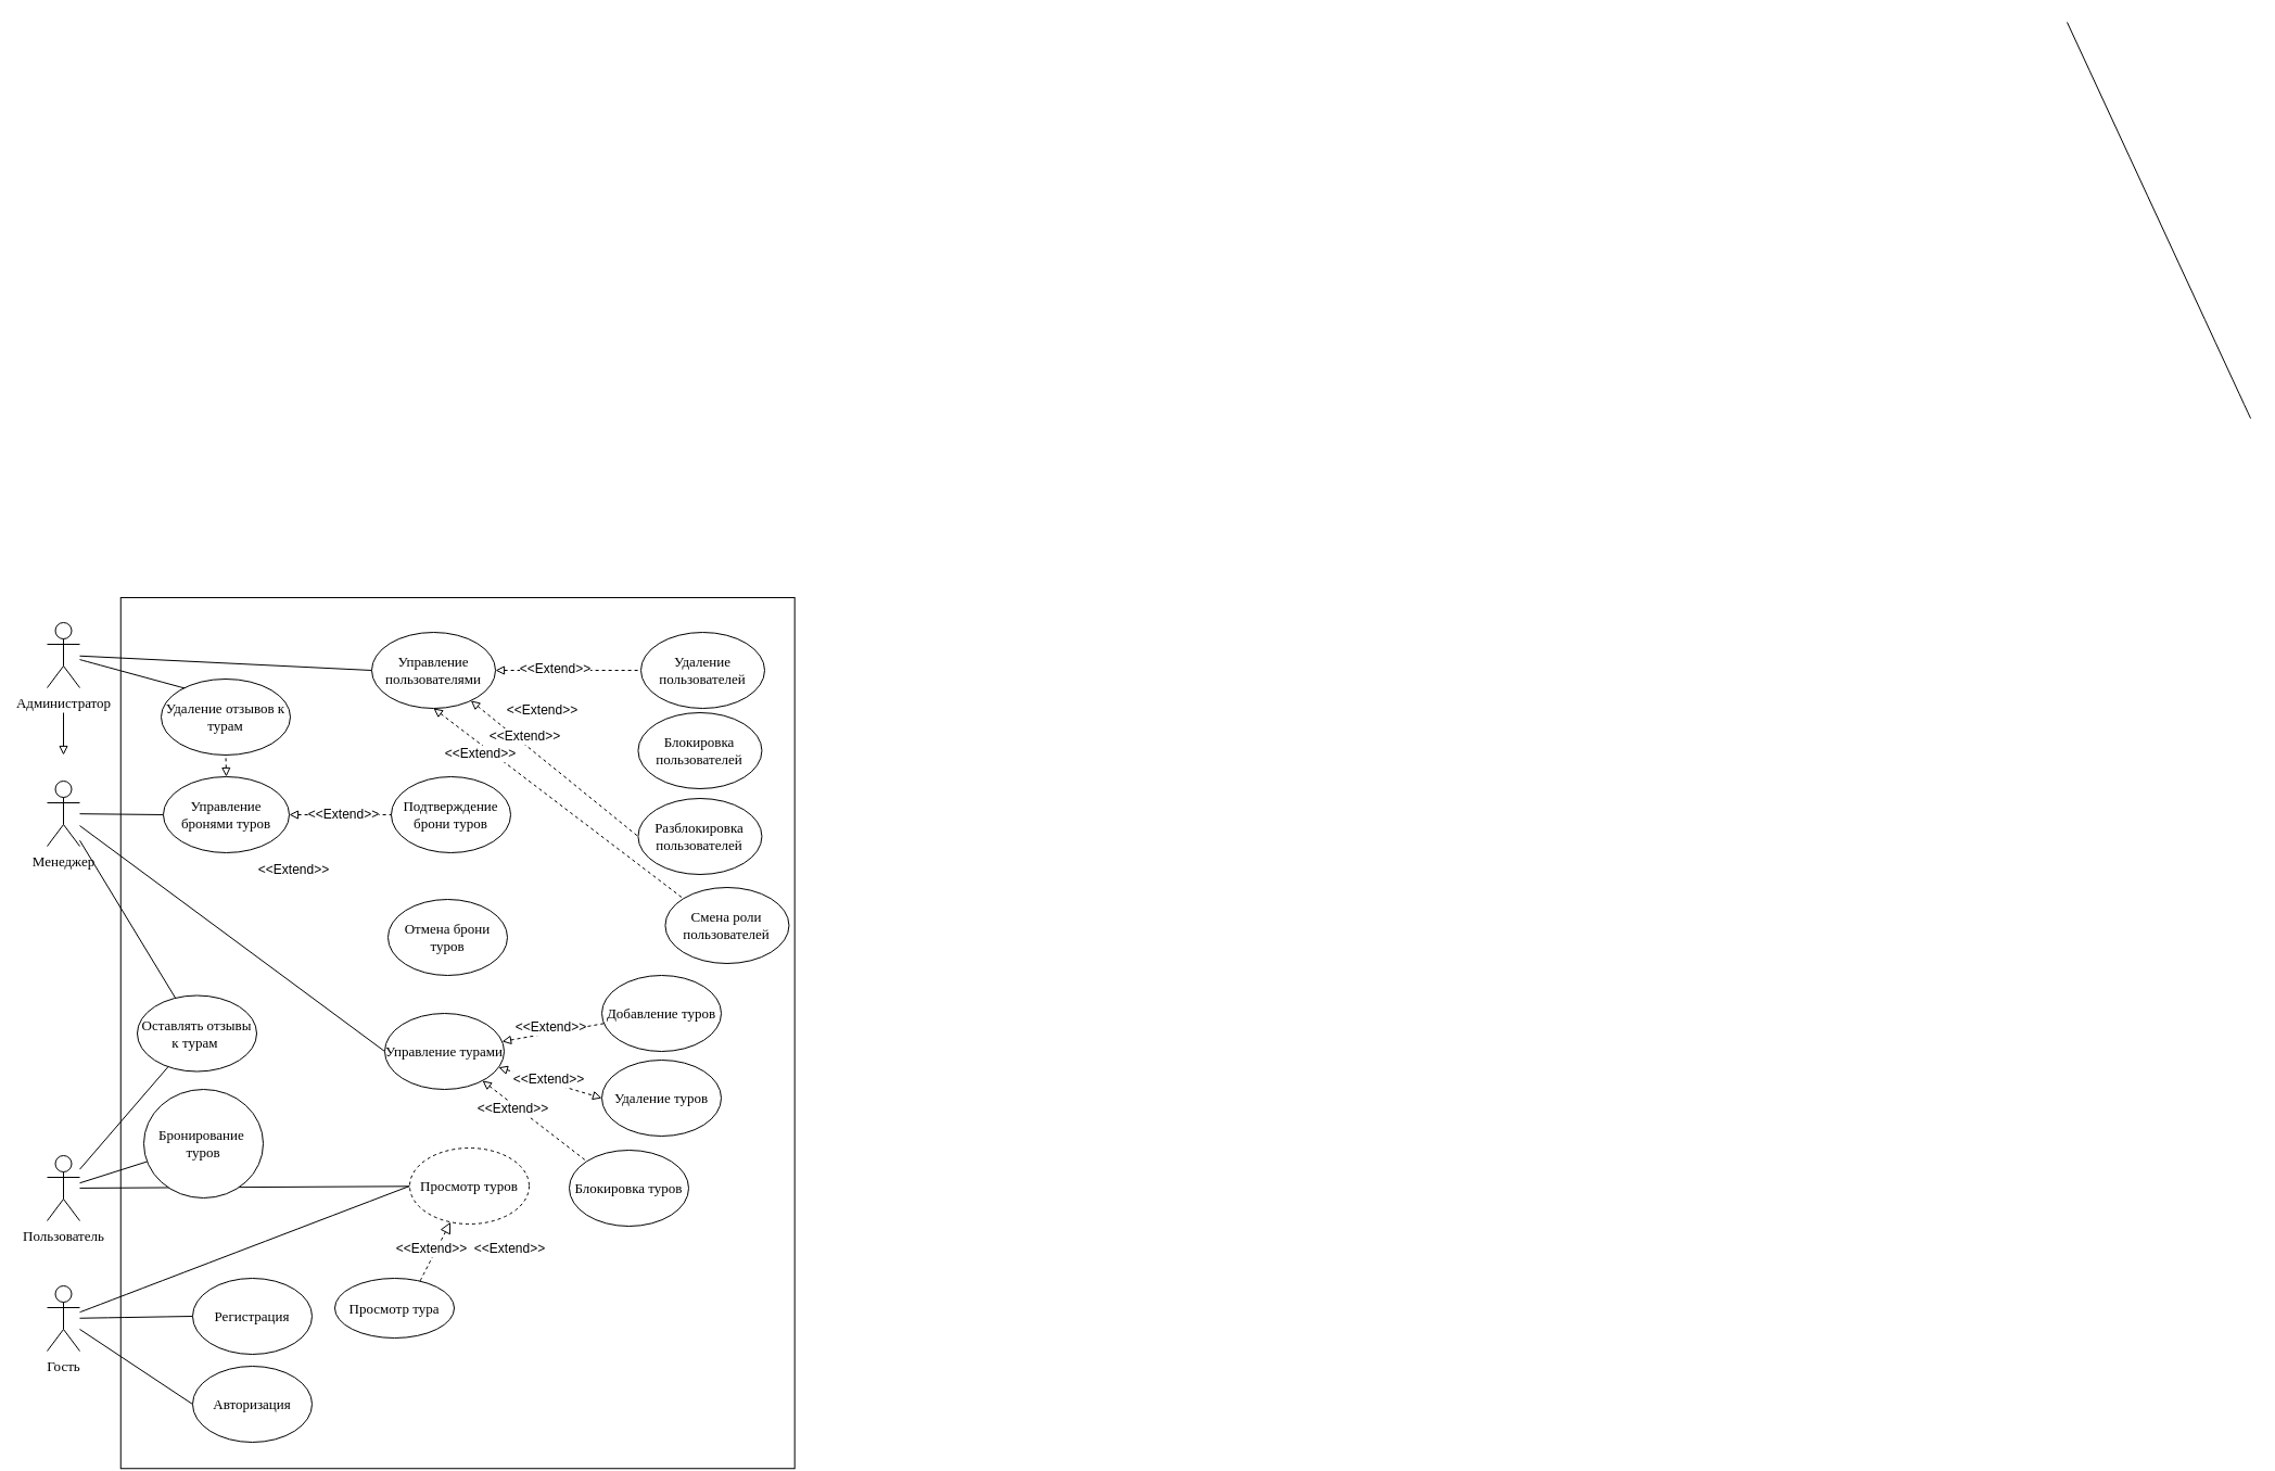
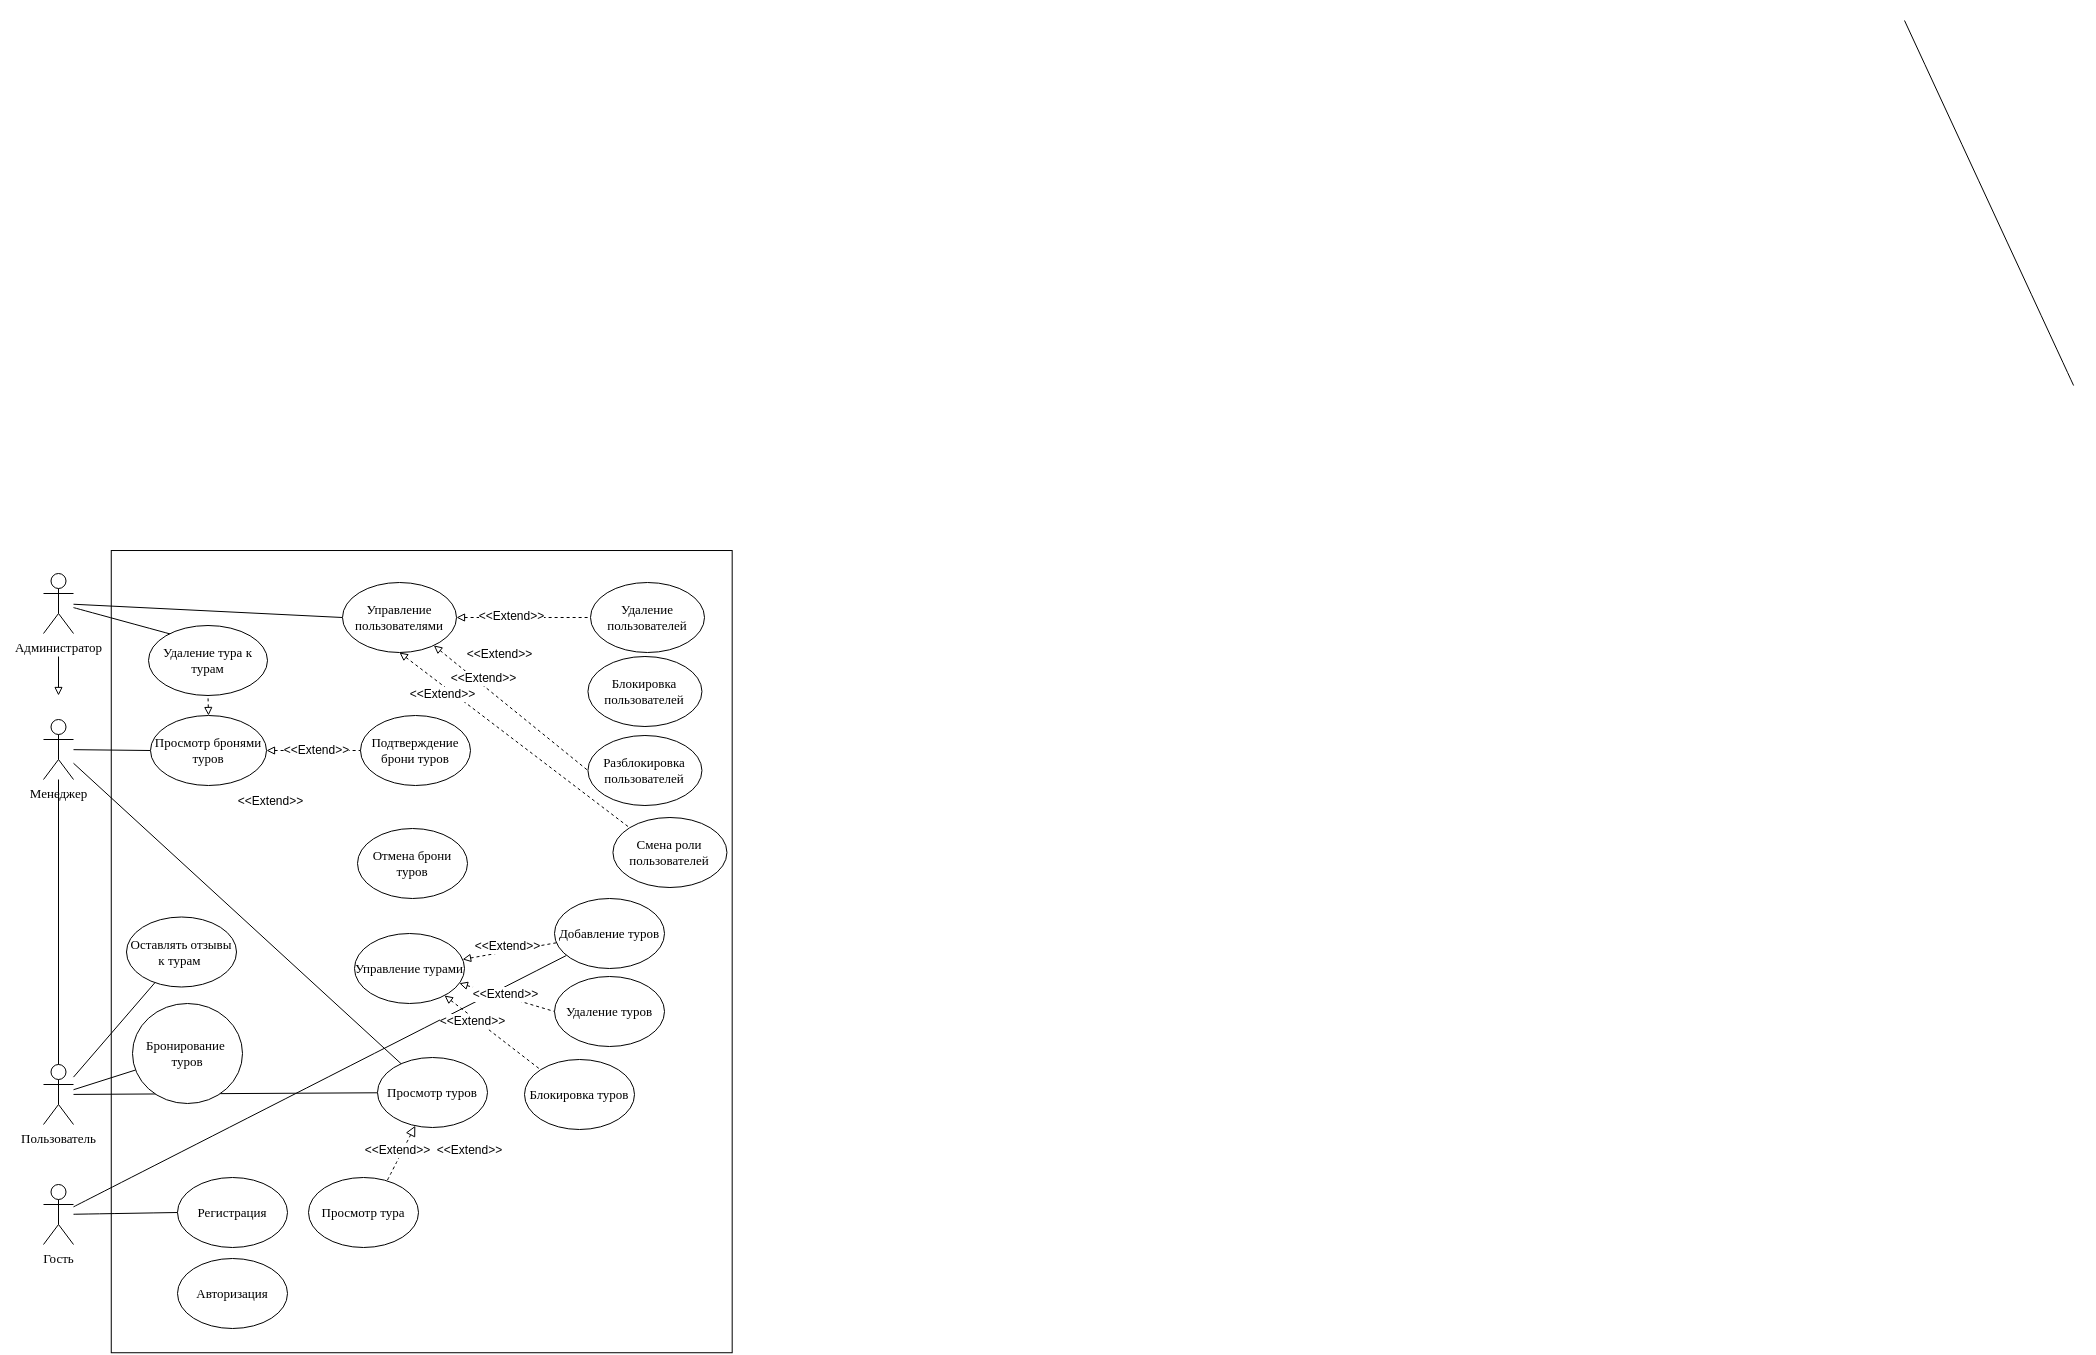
- <mxCell id="29" value="Удаление отзывов к турам" style="ellipse;whiteSpace=wrap;html=1;fontFamily=Times New Roman;fontSize=13;" parent="1" vertex="1"><mxGeometry x="148" y="625" width="119" height="70" as="geometry" /></mxCell>
+ <mxCell id="29" value="Удаление тура к турам" style="ellipse;whiteSpace=wrap;html=1;fontFamily=Times New Roman;fontSize=13;" parent="1" vertex="1"><mxGeometry x="148" y="625" width="119" height="70" as="geometry" /></mxCell>
- <mxCell id="45" value="Управление бронями туров" style="ellipse;whiteSpace=wrap;html=1;fontFamily=Times New Roman;fontSize=13;" parent="1" vertex="1"><mxGeometry x="150" y="715" width="116" height="70" as="geometry" /></mxCell>
+ <mxCell id="45" value="Просмотр бронями туров" style="ellipse;whiteSpace=wrap;html=1;fontFamily=Times New Roman;fontSize=13;" parent="1" vertex="1"><mxGeometry x="150" y="715" width="116" height="70" as="geometry" /></mxCell>
- <mxCell id="17" style="rounded=0;orthogonalLoop=1;jettySize=auto;html=1;endArrow=none;endFill=0;" parent="1" source="20" target="12" edge="1"><mxGeometry relative="1" as="geometry" /></mxCell>
+ <mxCell id="17" style="rounded=0;orthogonalLoop=1;jettySize=auto;html=1;endArrow=none;endFill=0;" parent="1" source="20" target="14" edge="1"><mxGeometry relative="1" as="geometry" /></mxCell>
- <mxCell id="18" style="rounded=0;orthogonalLoop=1;jettySize=auto;html=1;entryX=0;entryY=0.5;entryDx=0;entryDy=0;startArrow=none;startFill=0;endArrow=none;endFill=0;" parent="1" source="20" target="41" edge="1"><mxGeometry relative="1" as="geometry" /></mxCell>
+ <mxCell id="18" style="rounded=0;orthogonalLoop=1;jettySize=auto;html=1;startArrow=none;startFill=0;endArrow=none;endFill=0;" parent="1" source="20" target="10" edge="1"><mxGeometry relative="1" as="geometry" /></mxCell>
- <mxCell id="39" style="rounded=0;orthogonalLoop=1;jettySize=auto;html=1;entryX=0;entryY=0.5;entryDx=0;entryDy=0;endArrow=block;endFill=0;startArrow=block;startFill=0;dashed=1;" parent="1" source="41" target="16" edge="1"><mxGeometry relative="1" as="geometry" /></mxCell>
+ <mxCell id="39" style="rounded=0;orthogonalLoop=1;jettySize=auto;html=1;entryX=0;entryY=0.5;entryDx=0;entryDy=0;endArrow=none;endFill=0;startArrow=block;startFill=0;dashed=1;" parent="1" source="41" target="16" edge="1"><mxGeometry relative="1" as="geometry" /></mxCell>
- <mxCell id="14" value="&lt;font style=&quot;font-size: 13px;&quot;&gt;Просмотр туров&lt;/font&gt;" style="ellipse;whiteSpace=wrap;html=1;fontFamily=Times New Roman;dashed=1;" parent="1" vertex="1"><mxGeometry x="377" y="1057" width="110" height="70" as="geometry" /></mxCell>
+ <mxCell id="14" value="&lt;font style=&quot;font-size: 13px;&quot;&gt;Просмотр туров&lt;/font&gt;" style="ellipse;whiteSpace=wrap;html=1;fontFamily=Times New Roman;" parent="1" vertex="1"><mxGeometry x="377" y="1057" width="110" height="70" as="geometry" /></mxCell>
- <mxCell id="3" style="edgeStyle=none;curved=1;rounded=0;orthogonalLoop=1;jettySize=auto;html=1;entryX=0;entryY=0.5;entryDx=0;entryDy=0;fontSize=12;startSize=8;endSize=8;endArrow=none;endFill=0;" parent="1" source="6" target="14" edge="1"><mxGeometry relative="1" as="geometry" /></mxCell>
+ <mxCell id="3" style="edgeStyle=none;curved=1;rounded=0;orthogonalLoop=1;jettySize=auto;html=1;fontSize=12;startSize=8;endSize=8;endArrow=none;endFill=0;" parent="1" source="6" target="15" edge="1"><mxGeometry relative="1" as="geometry" /></mxCell>
- <mxCell id="32" value="&lt;font style=&quot;font-size: 13px;&quot;&gt;Просмотр тура&lt;/font&gt;" style="ellipse;whiteSpace=wrap;html=1;fontFamily=Times New Roman;" parent="1" vertex="1"><mxGeometry x="308" y="1177" width="110" height="55" as="geometry" /></mxCell>
+ <mxCell id="32" value="&lt;font style=&quot;font-size: 13px;&quot;&gt;Просмотр тура&lt;/font&gt;" style="ellipse;whiteSpace=wrap;html=1;fontFamily=Times New Roman;" parent="1" vertex="1"><mxGeometry x="308" y="1177" width="110" height="70" as="geometry" /></mxCell>
- <mxCell id="5" style="rounded=0;orthogonalLoop=1;jettySize=auto;html=1;entryX=0;entryY=0.5;entryDx=0;entryDy=0;endArrow=none;endFill=0;" parent="1" source="6" target="34" edge="1"><mxGeometry relative="1" as="geometry" /></mxCell>
